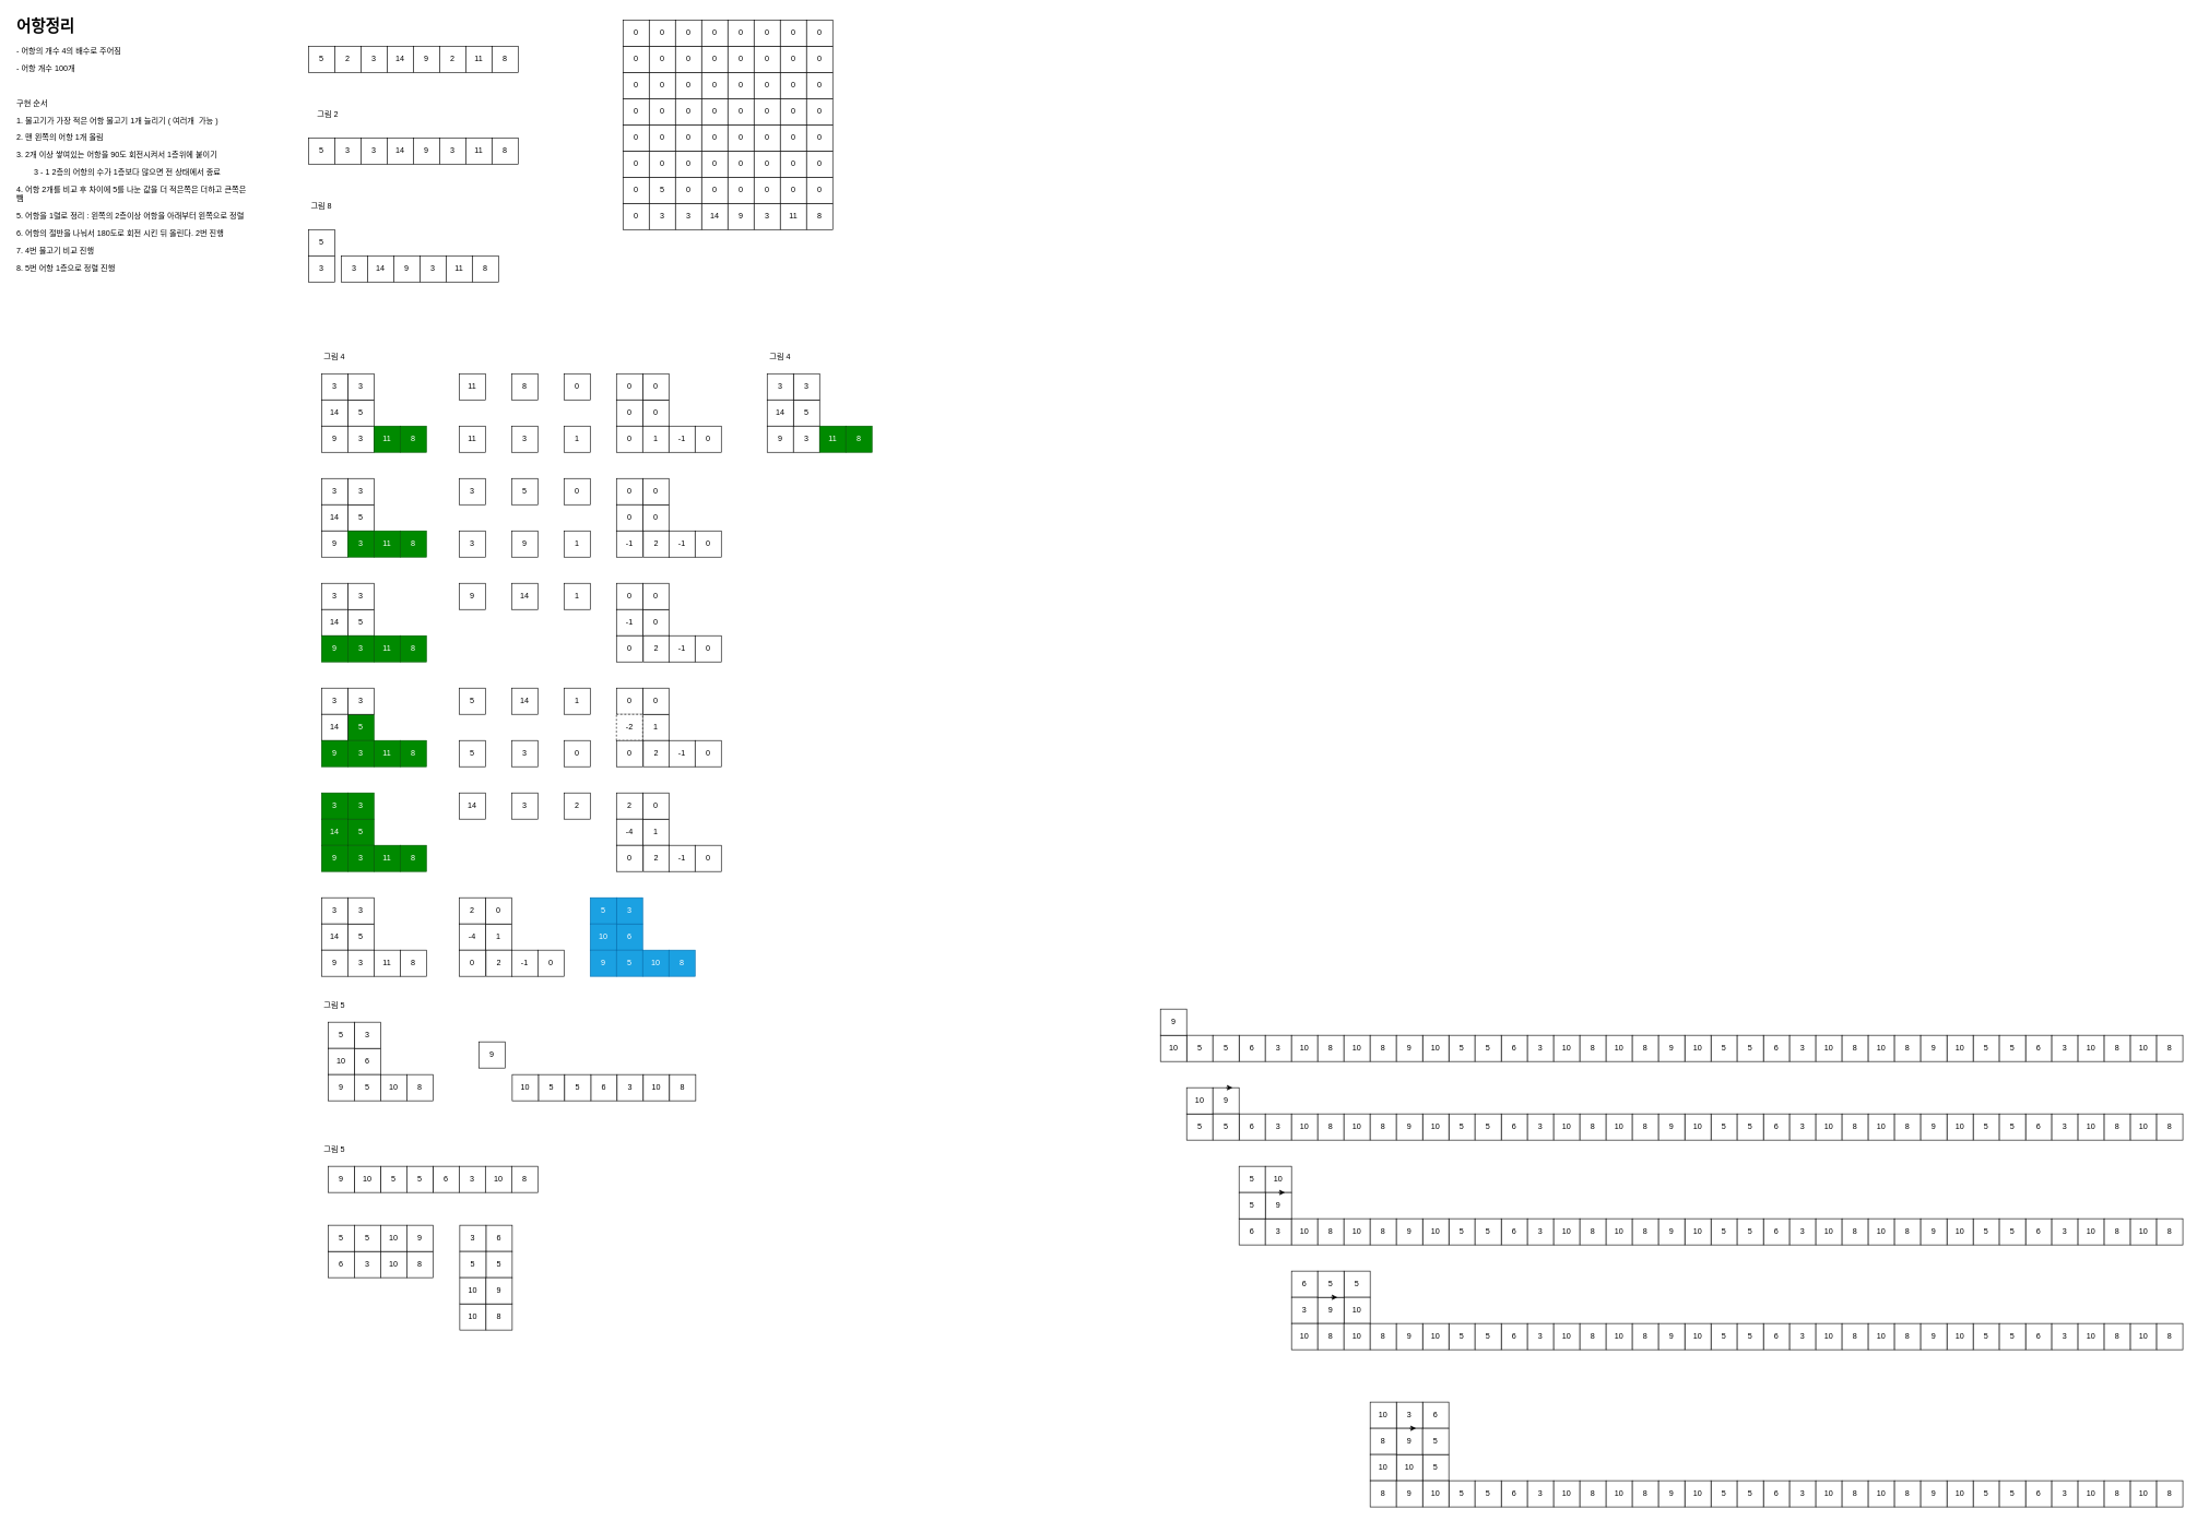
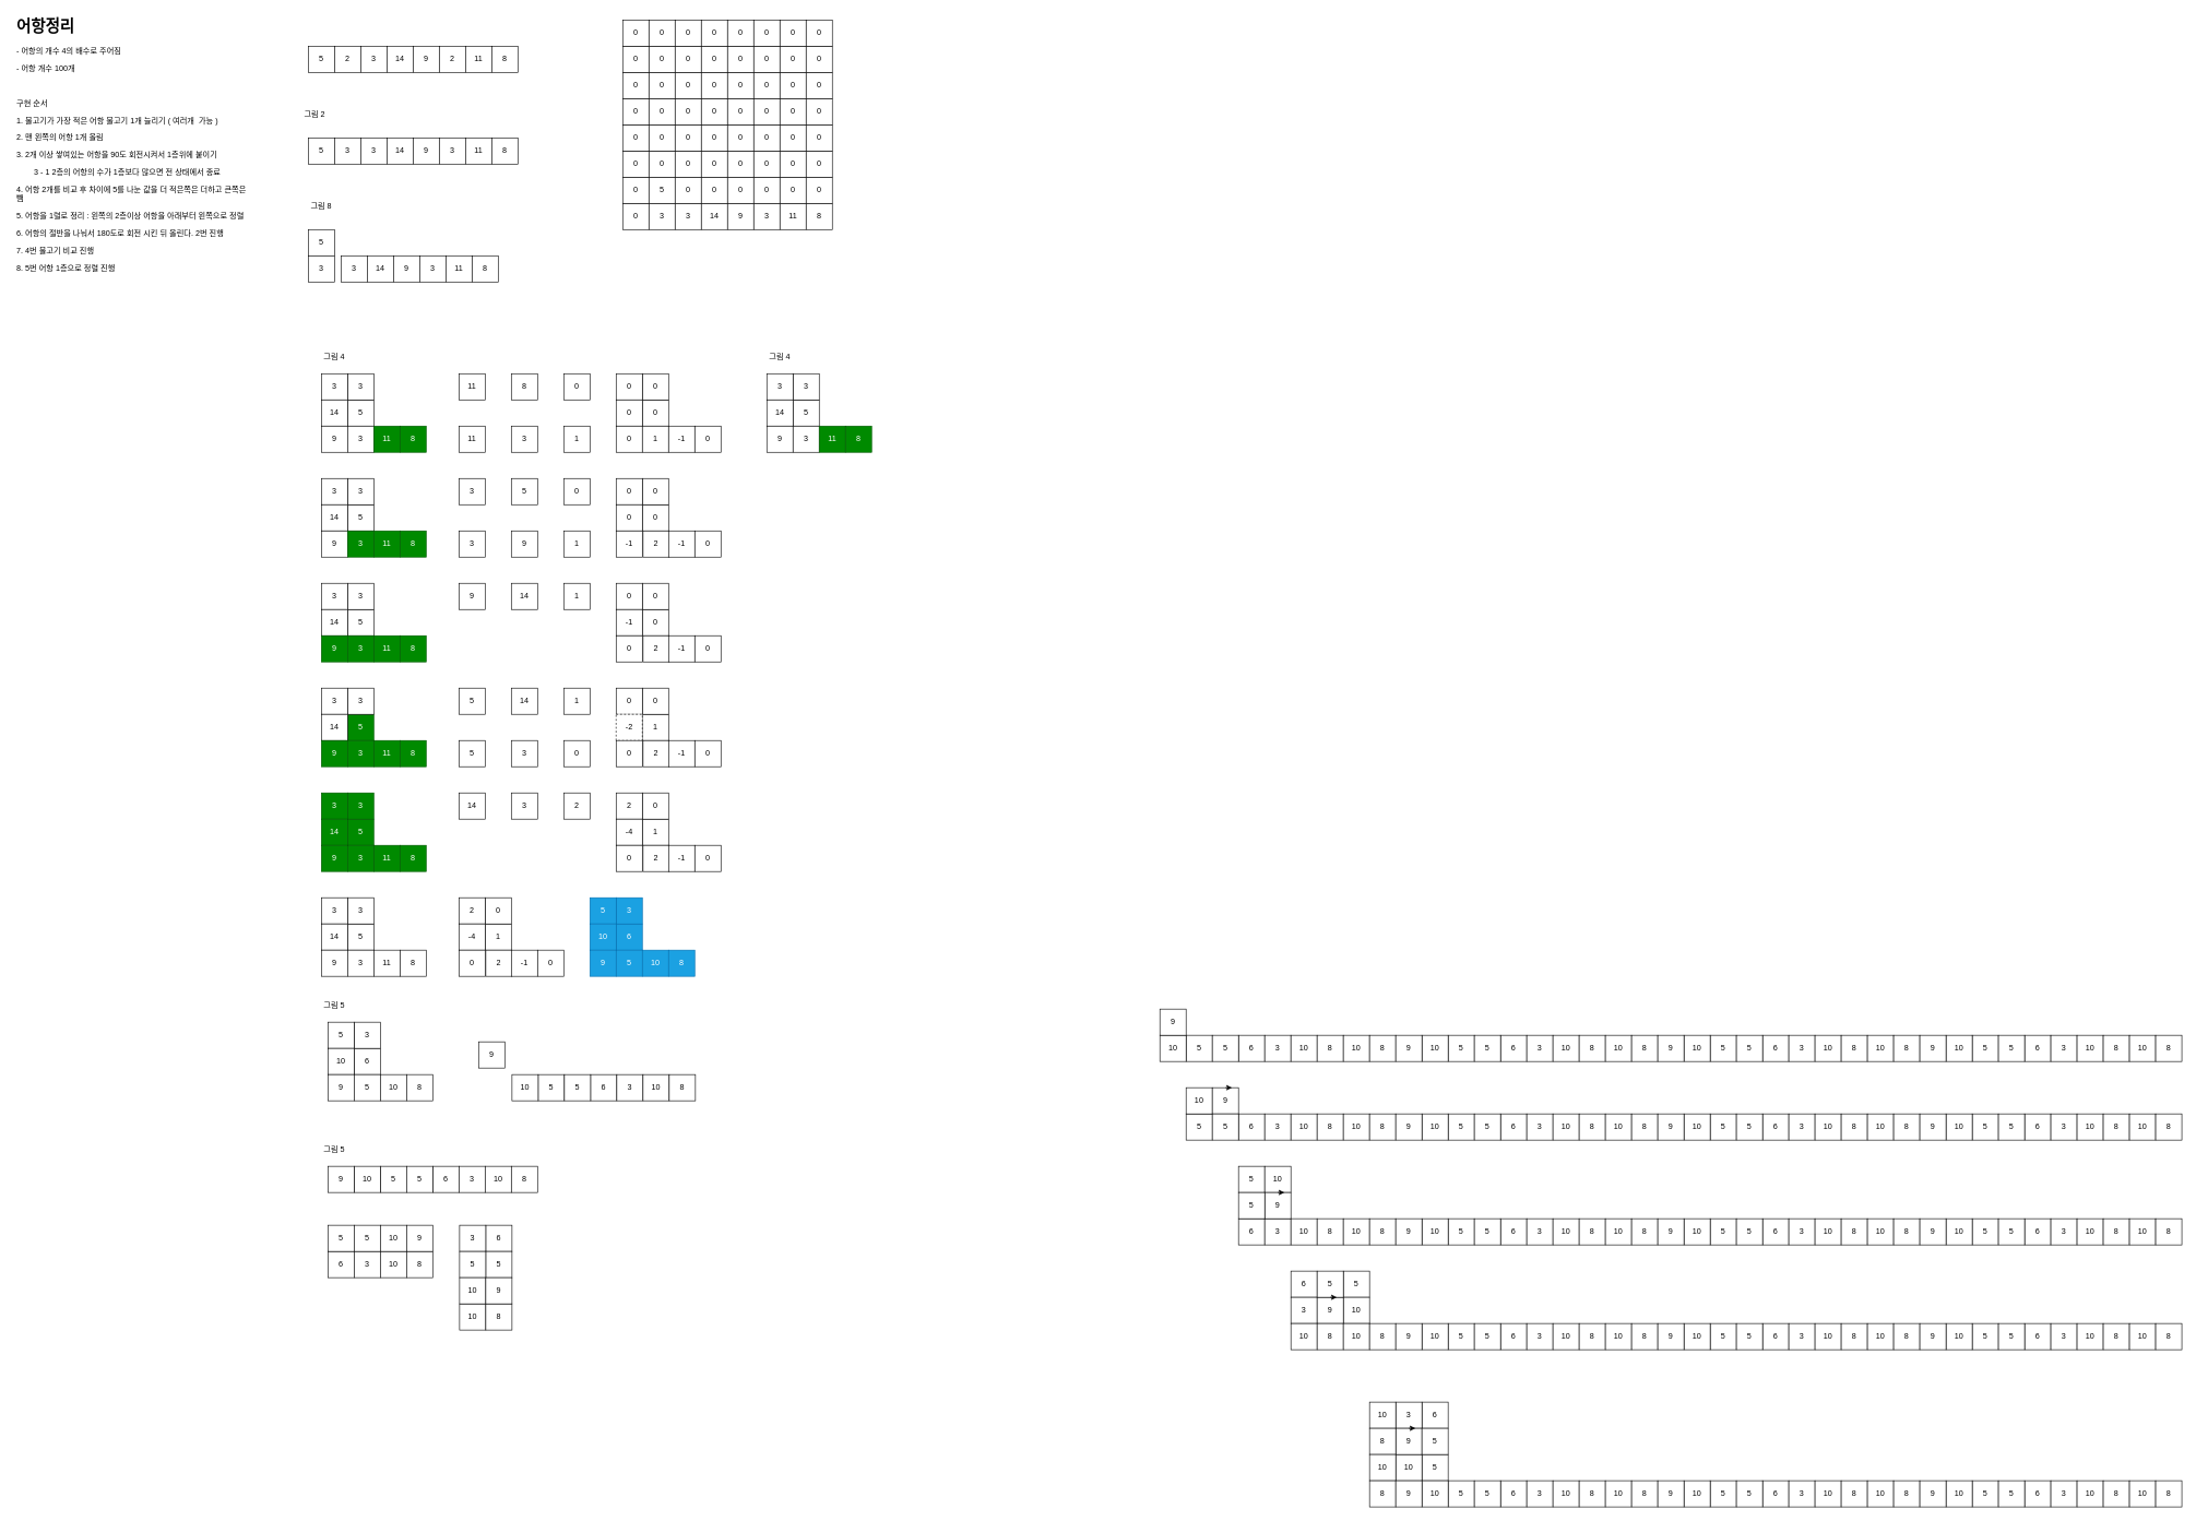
- <mxCell id="19" value="그림 2" style="text;html=1;strokeColor=none;fillColor=none;align=center;verticalAlign=middle;whiteSpace=wrap;rounded=0;" vertex="1" parent="1"><mxGeometry x="470" y="160" width="60" height="30" as="geometry" /></mxCell>
+ <mxCell id="19" value="그림 2" style="text;html=1;strokeColor=none;fillColor=none;align=center;verticalAlign=middle;whiteSpace=wrap;rounded=0;" vertex="1" parent="1"><mxGeometry x="450" y="160" width="60" height="30" as="geometry" /></mxCell>
